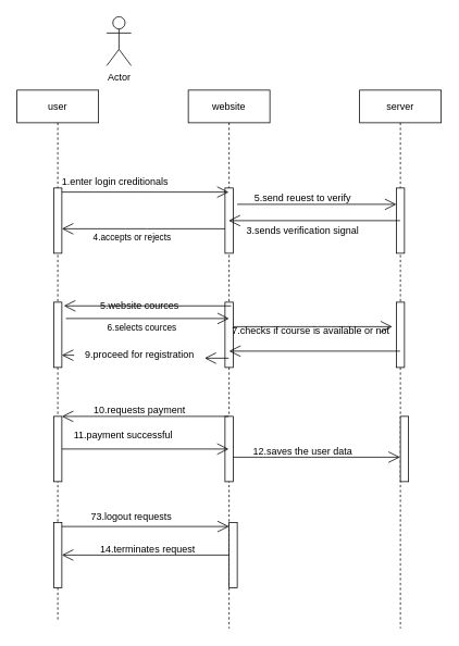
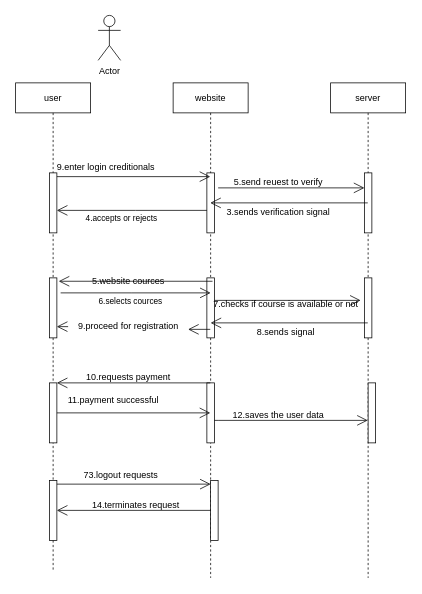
- <mxCell id="22" value="1.enter login creditionals" style="text;html=1;align=center;verticalAlign=middle;resizable=0;points=[];autosize=1;strokeColor=none;fillColor=none;" vertex="1" parent="1"><mxGeometry x="65" y="208" width="150" height="30" as="geometry" /></mxCell>
+ <mxCell id="22" value="9.enter login creditionals" style="text;html=1;align=center;verticalAlign=middle;resizable=0;points=[];autosize=1;strokeColor=none;fillColor=none;" vertex="1" parent="1"><mxGeometry x="65" y="208" width="150" height="30" as="geometry" /></mxCell>
+ <mxCell id="30" value="8.sends signal" style="text;html=1;align=center;verticalAlign=middle;resizable=0;points=[];autosize=1;strokeColor=none;fillColor=none;" vertex="1" parent="1"><mxGeometry x="330" y="428" width="100" height="30" as="geometry" /></mxCell>
